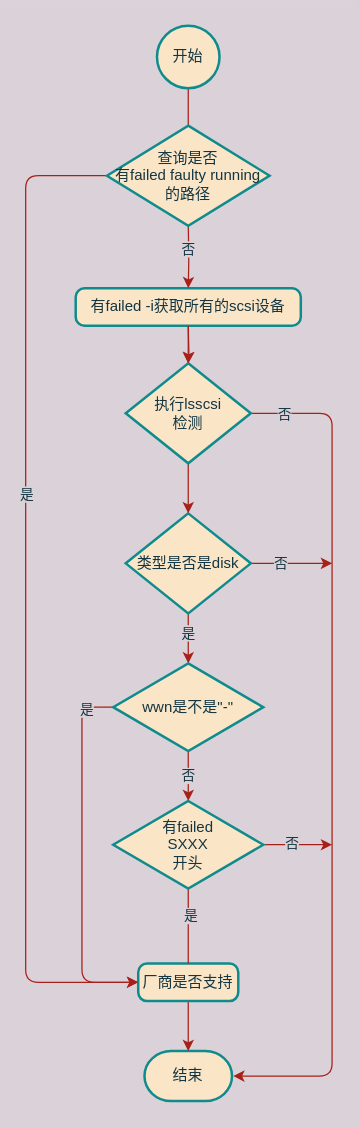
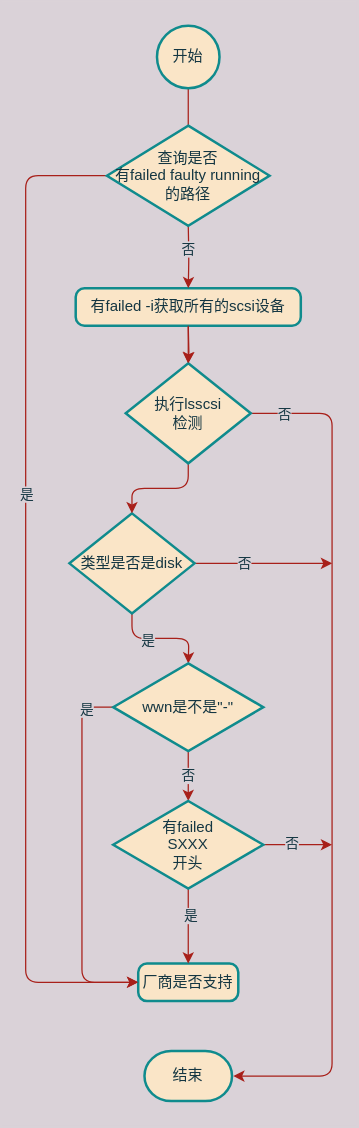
- <mxCell id="10" value="类型是否是disk" style="strokeWidth=2;html=1;shape=mxgraph.flowchart.decision;whiteSpace=wrap;rounded=0;sketch=0;fillColor=#FAE5C7;fontColor=#143642;strokeColor=#0F8B8D;" parent="1" vertex="1"><mxGeometry x="100" y="410" width="100" height="80" as="geometry" /></mxCell>
+ <mxCell id="10" value="类型是否是disk" style="strokeWidth=2;html=1;shape=mxgraph.flowchart.decision;whiteSpace=wrap;rounded=0;sketch=0;fillColor=#FAE5C7;fontColor=#143642;strokeColor=#0F8B8D;" parent="1" vertex="1"><mxGeometry x="55" y="410" width="100" height="80" as="geometry" /></mxCell>
- <mxCell id="18" value="" style="edgeStyle=orthogonalEdgeStyle;curved=0;rounded=1;sketch=0;orthogonalLoop=1;jettySize=auto;html=1;strokeColor=#A8201A;fillColor=#FAE5C7;fontColor=#143642;labelBackgroundColor=#DAD2D8;endArrow=none;" parent="1" source="22" target="15" edge="1"><mxGeometry relative="1" as="geometry" /></mxCell>
+ <mxCell id="18" value="" style="edgeStyle=orthogonalEdgeStyle;curved=0;rounded=1;sketch=0;orthogonalLoop=1;jettySize=auto;html=1;strokeColor=#A8201A;fillColor=#FAE5C7;fontColor=#143642;labelBackgroundColor=#DAD2D8;" parent="1" source="22" target="15" edge="1"><mxGeometry relative="1" as="geometry" /></mxCell>
- <mxCell id="14" style="edgeStyle=orthogonalEdgeStyle;curved=0;rounded=1;sketch=0;orthogonalLoop=1;jettySize=auto;html=1;exitX=0.5;exitY=1;exitDx=0;exitDy=0;entryX=0.5;entryY=0;entryDx=0;entryDy=0;entryPerimeter=0;strokeColor=#A8201A;fillColor=#FAE5C7;fontColor=#143642;labelBackgroundColor=#DAD2D8;" parent="1" source="15" target="11" edge="1"><mxGeometry relative="1" as="geometry" /></mxCell>
